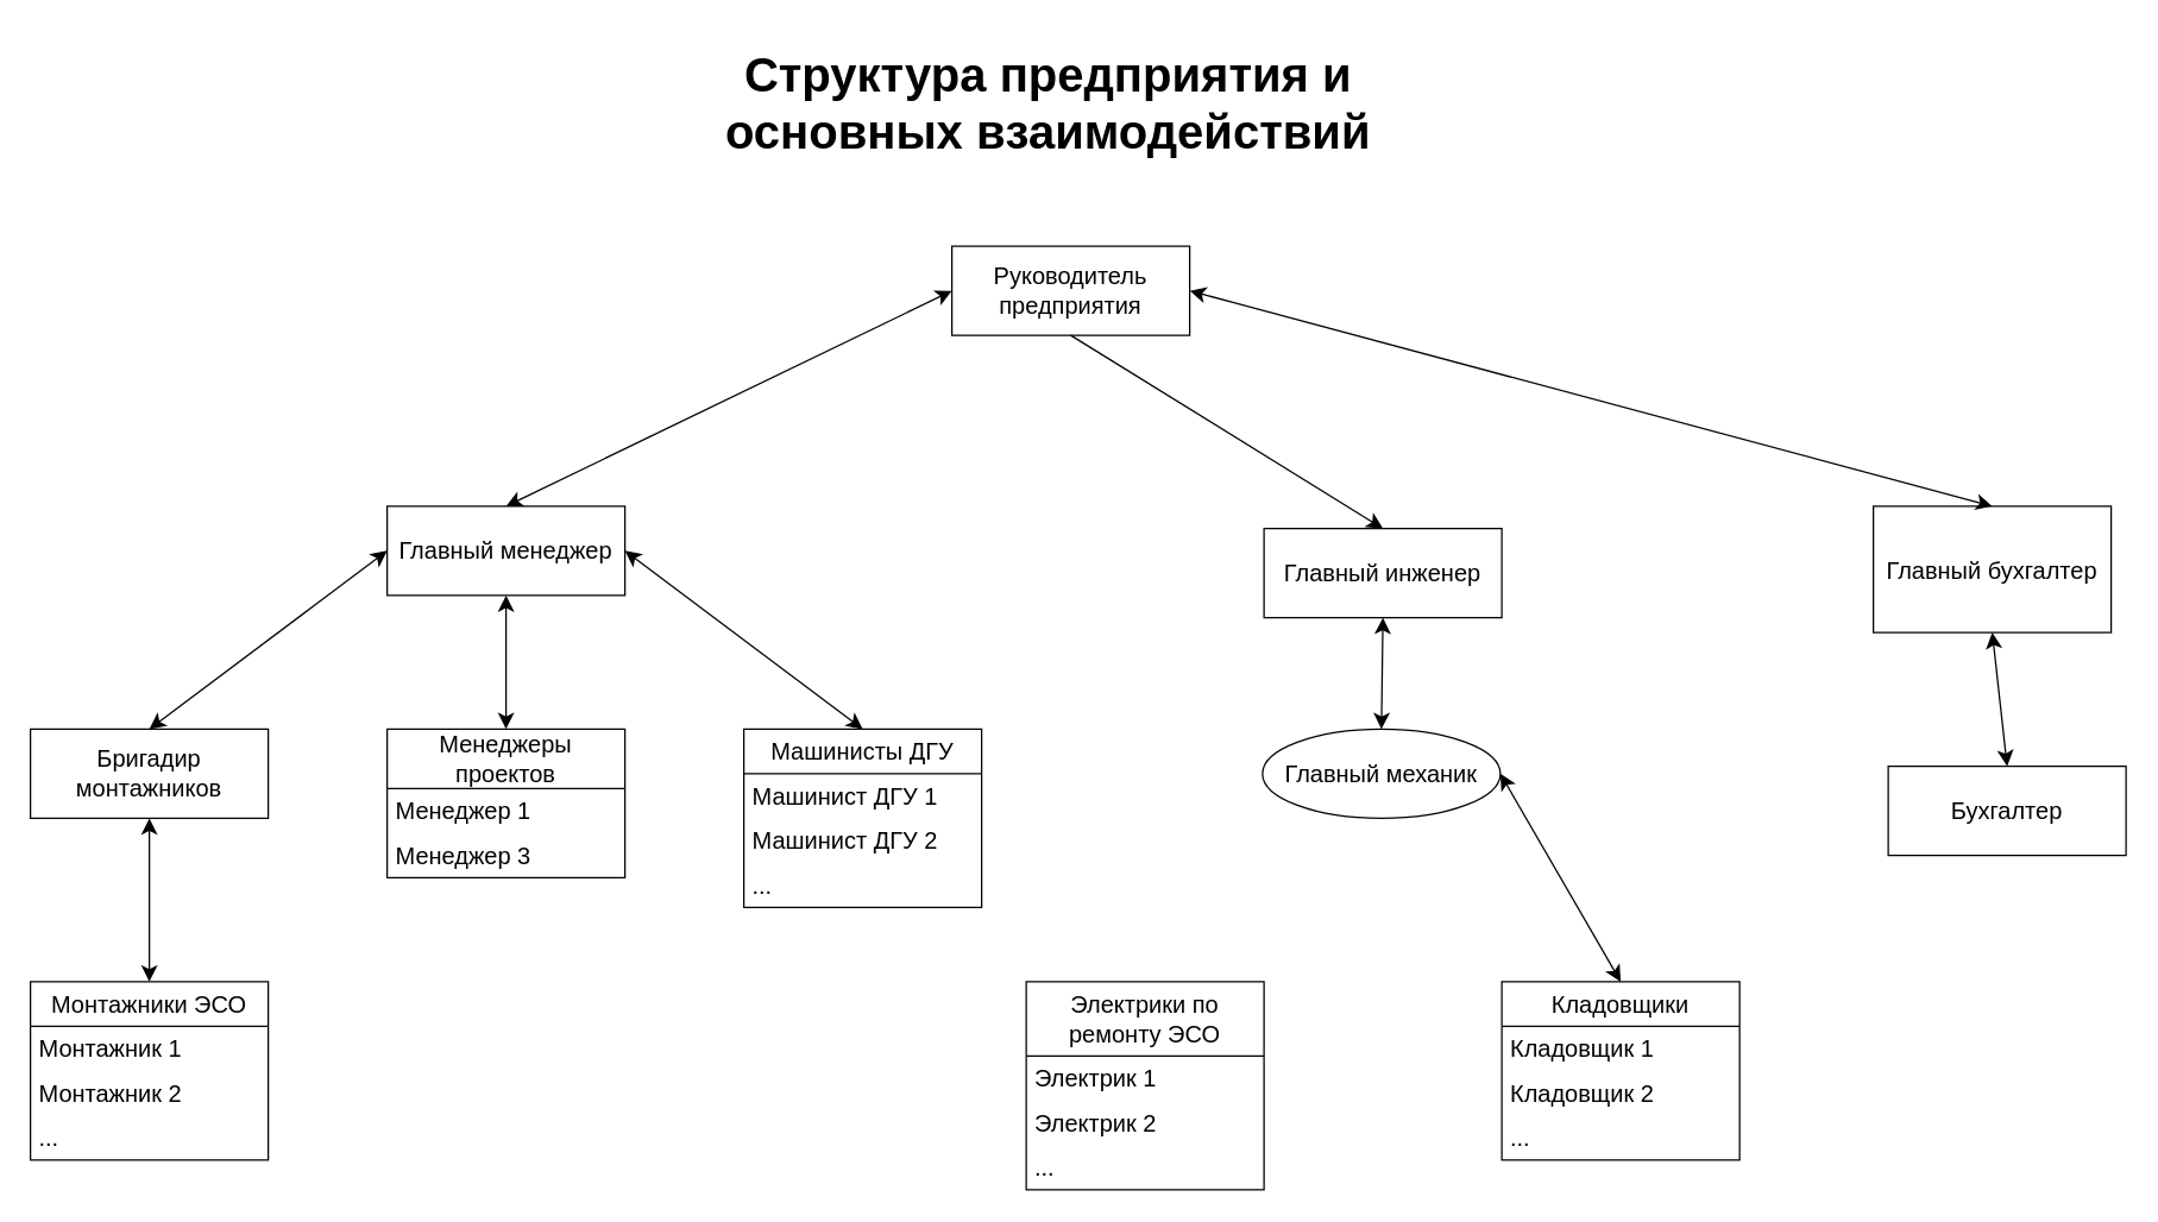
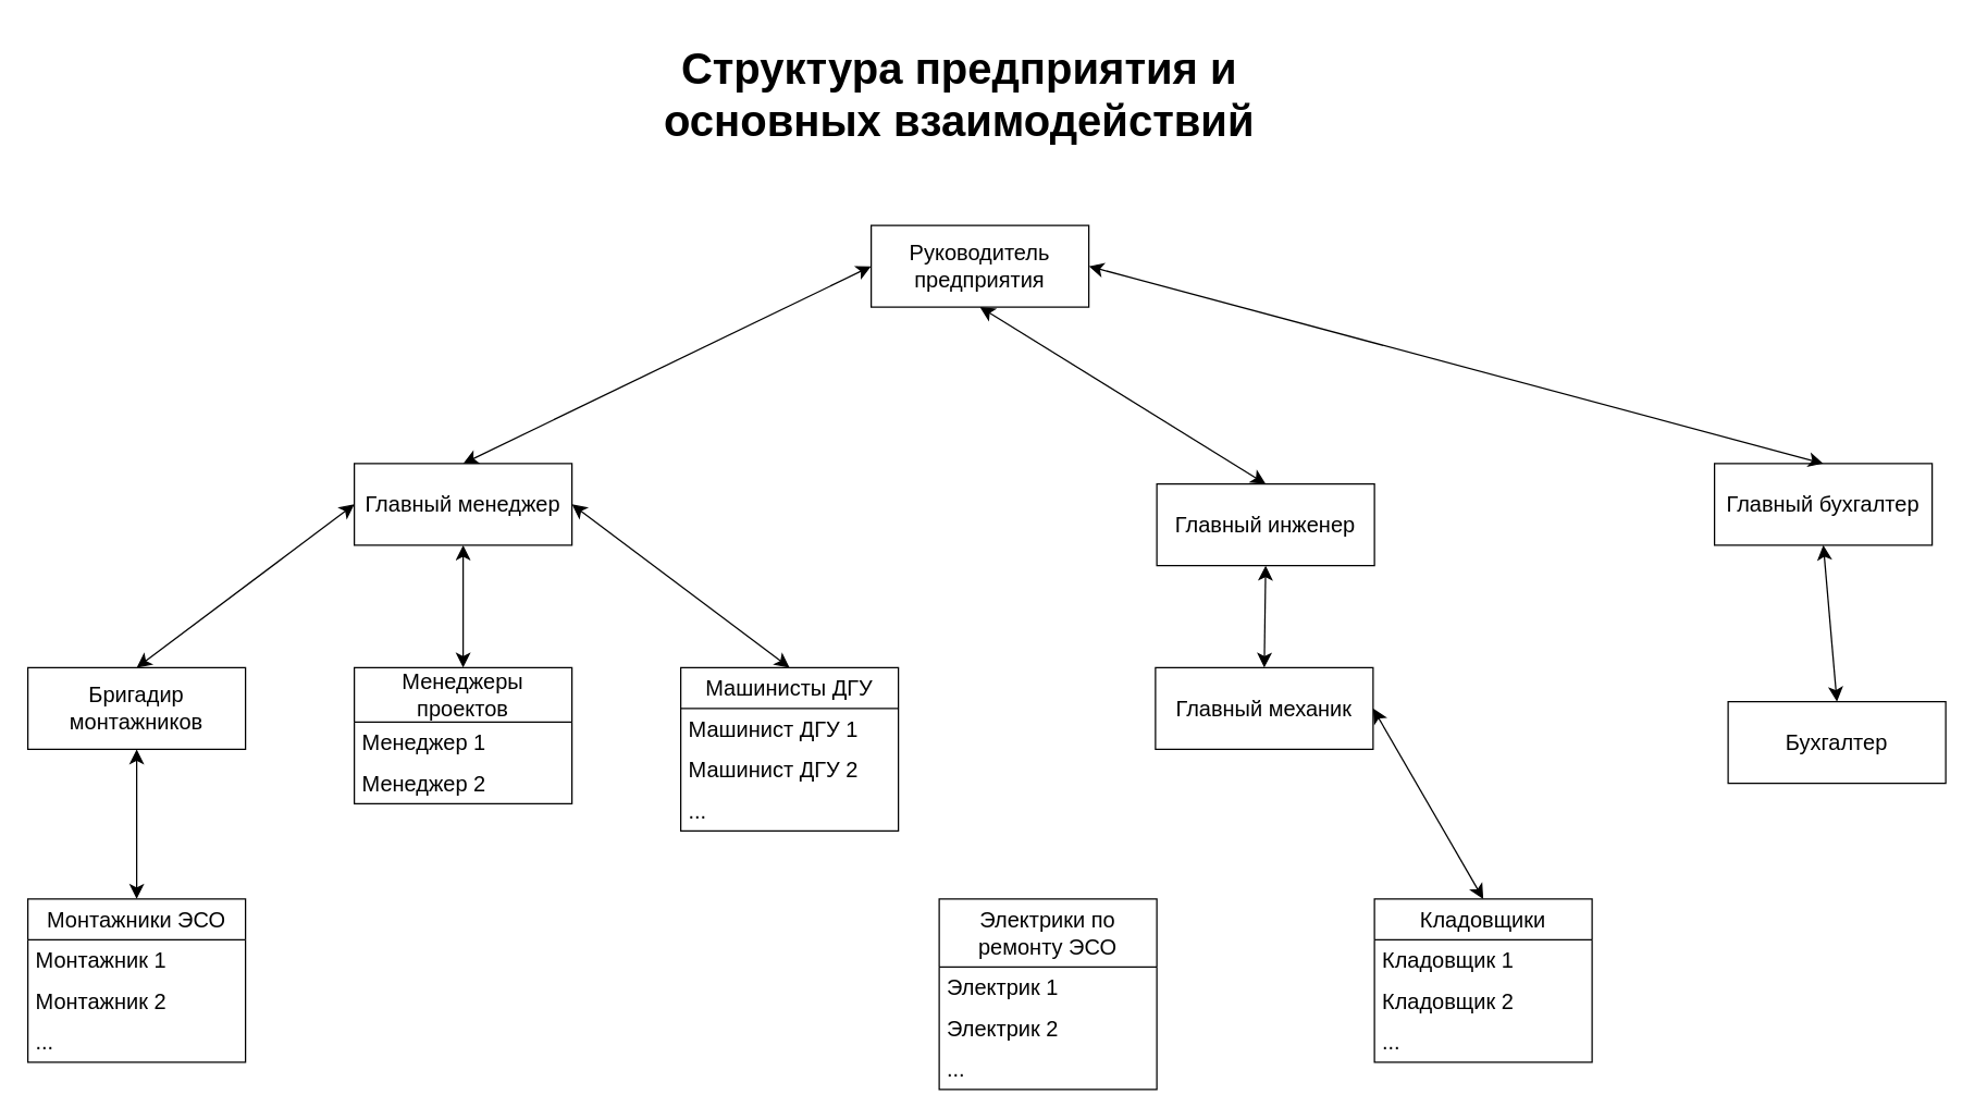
- <mxCell id="30" value="" style="endArrow=none;startArrow=classic;html=1;rounded=0;fontSize=12;startSize=8;endSize=8;curved=1;entryX=0.5;entryY=1;entryDx=0;entryDy=0;exitX=0.5;exitY=0;exitDx=0;exitDy=0;" edge="1" parent="1" source="3" target="2"><mxGeometry width="50" height="50" relative="1" as="geometry"><mxPoint x="760" y="440" as="sourcePoint" /><mxPoint x="810" y="390" as="targetPoint" /></mxGeometry></mxCell>
+ <mxCell id="30" value="" style="endArrow=classic;startArrow=classic;html=1;rounded=0;fontSize=12;startSize=8;endSize=8;curved=1;entryX=0.5;entryY=1;entryDx=0;entryDy=0;exitX=0.5;exitY=0;exitDx=0;exitDy=0;" edge="1" parent="1" source="3" target="2"><mxGeometry width="50" height="50" relative="1" as="geometry"><mxPoint x="760" y="440" as="sourcePoint" /><mxPoint x="810" y="390" as="targetPoint" /></mxGeometry></mxCell>
- <mxCell id="4" value="Главный бухгалтер" style="rounded=0;whiteSpace=wrap;html=1;fontSize=16;" vertex="1" parent="1"><mxGeometry x="1260" y="340" width="160" height="85" as="geometry" /></mxCell>
+ <mxCell id="4" value="Главный бухгалтер" style="rounded=0;whiteSpace=wrap;html=1;fontSize=16;" vertex="1" parent="1"><mxGeometry x="1260" y="340" width="160" height="60" as="geometry" /></mxCell>
- <mxCell id="20" value="Главный механик" style="ellipse;whiteSpace=wrap;html=1;fontSize=16;" vertex="1" parent="1"><mxGeometry x="849" y="490" width="160" height="60" as="geometry" /></mxCell>
+ <mxCell id="20" value="Главный механик" style="rounded=0;whiteSpace=wrap;html=1;fontSize=16;" vertex="1" parent="1"><mxGeometry x="849" y="490" width="160" height="60" as="geometry" /></mxCell>
- <mxCell id="10" value="Менеджер 3" style="text;strokeColor=none;fillColor=none;align=left;verticalAlign=middle;spacingLeft=4;spacingRight=4;overflow=hidden;points=[[0,0.5],[1,0.5]];portConstraint=eastwest;rotatable=0;whiteSpace=wrap;html=1;fontSize=16;" vertex="1" parent="8"><mxGeometry y="70" width="160" height="30" as="geometry" /></mxCell>
+ <mxCell id="10" value="Менеджер 2" style="text;strokeColor=none;fillColor=none;align=left;verticalAlign=middle;spacingLeft=4;spacingRight=4;overflow=hidden;points=[[0,0.5],[1,0.5]];portConstraint=eastwest;rotatable=0;whiteSpace=wrap;html=1;fontSize=16;" vertex="1" parent="8"><mxGeometry y="70" width="160" height="30" as="geometry" /></mxCell>
